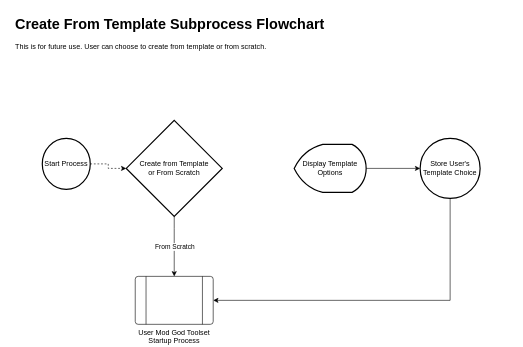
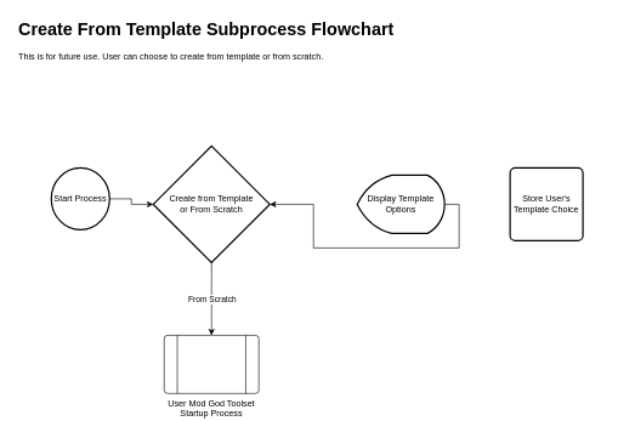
- <mxCell id="2" style="edgeStyle=orthogonalEdgeStyle;rounded=0;orthogonalLoop=1;jettySize=auto;html=1;dashed=1;" parent="1" source="3" target="6" edge="1"><mxGeometry relative="1" as="geometry" /></mxCell>
+ <mxCell id="2" style="edgeStyle=orthogonalEdgeStyle;rounded=0;orthogonalLoop=1;jettySize=auto;html=1;" parent="1" source="3" target="6" edge="1"><mxGeometry relative="1" as="geometry" /></mxCell>
- <mxCell id="7" style="edgeStyle=orthogonalEdgeStyle;rounded=0;orthogonalLoop=1;jettySize=auto;html=1;entryX=0;entryY=0.5;entryDx=0;entryDy=0;exitX=1;exitY=0.5;exitDx=0;exitDy=0;exitPerimeter=0;" parent="1" source="8" target="12" edge="1"><mxGeometry relative="1" as="geometry" /></mxCell>
+ <mxCell id="7" style="edgeStyle=orthogonalEdgeStyle;rounded=0;orthogonalLoop=1;jettySize=auto;html=1;exitX=1;exitY=0.5;exitDx=0;exitDy=0;exitPerimeter=0;" parent="1" source="8" target="6" edge="1"><mxGeometry relative="1" as="geometry" /></mxCell>
- <mxCell id="12" value="Store User's Template Choice" style="ellipse;whiteSpace=wrap;html=1;absoluteArcSize=1;arcSize=14;strokeWidth=2;" parent="1" vertex="1"><mxGeometry x="700" y="230" width="100" height="100" as="geometry" /></mxCell>
+ <mxCell id="12" value="Store User's Template Choice" style="rounded=1;whiteSpace=wrap;html=1;absoluteArcSize=1;arcSize=14;strokeWidth=2;" parent="1" vertex="1"><mxGeometry x="700" y="230" width="100" height="100" as="geometry" /></mxCell>
- <mxCell id="11" style="edgeStyle=orthogonalEdgeStyle;rounded=0;orthogonalLoop=1;jettySize=auto;html=1;entryX=1;entryY=0.5;entryDx=0;entryDy=0;exitX=0.5;exitY=1;exitDx=0;exitDy=0;" parent="1" source="12" target="10" edge="1"><mxGeometry relative="1" as="geometry"><mxPoint x="835" y="420" as="targetPoint" /><Array as="points"><mxPoint x="750" y="500" /></Array></mxGeometry></mxCell>
